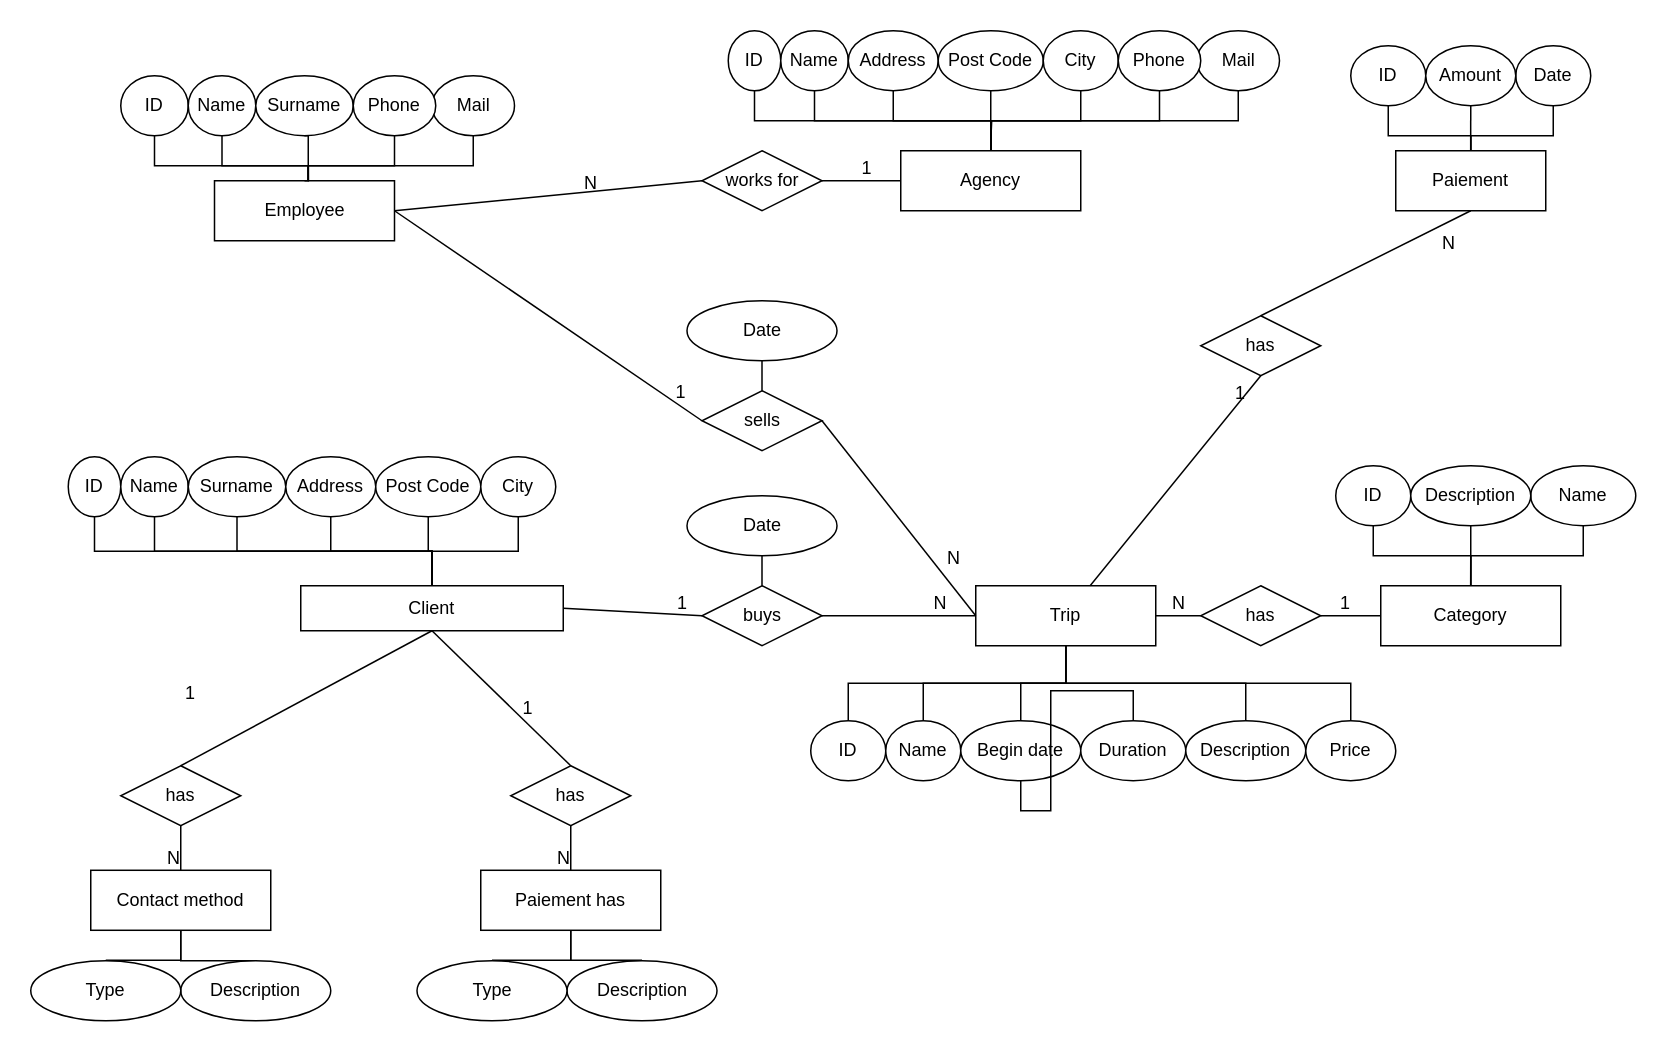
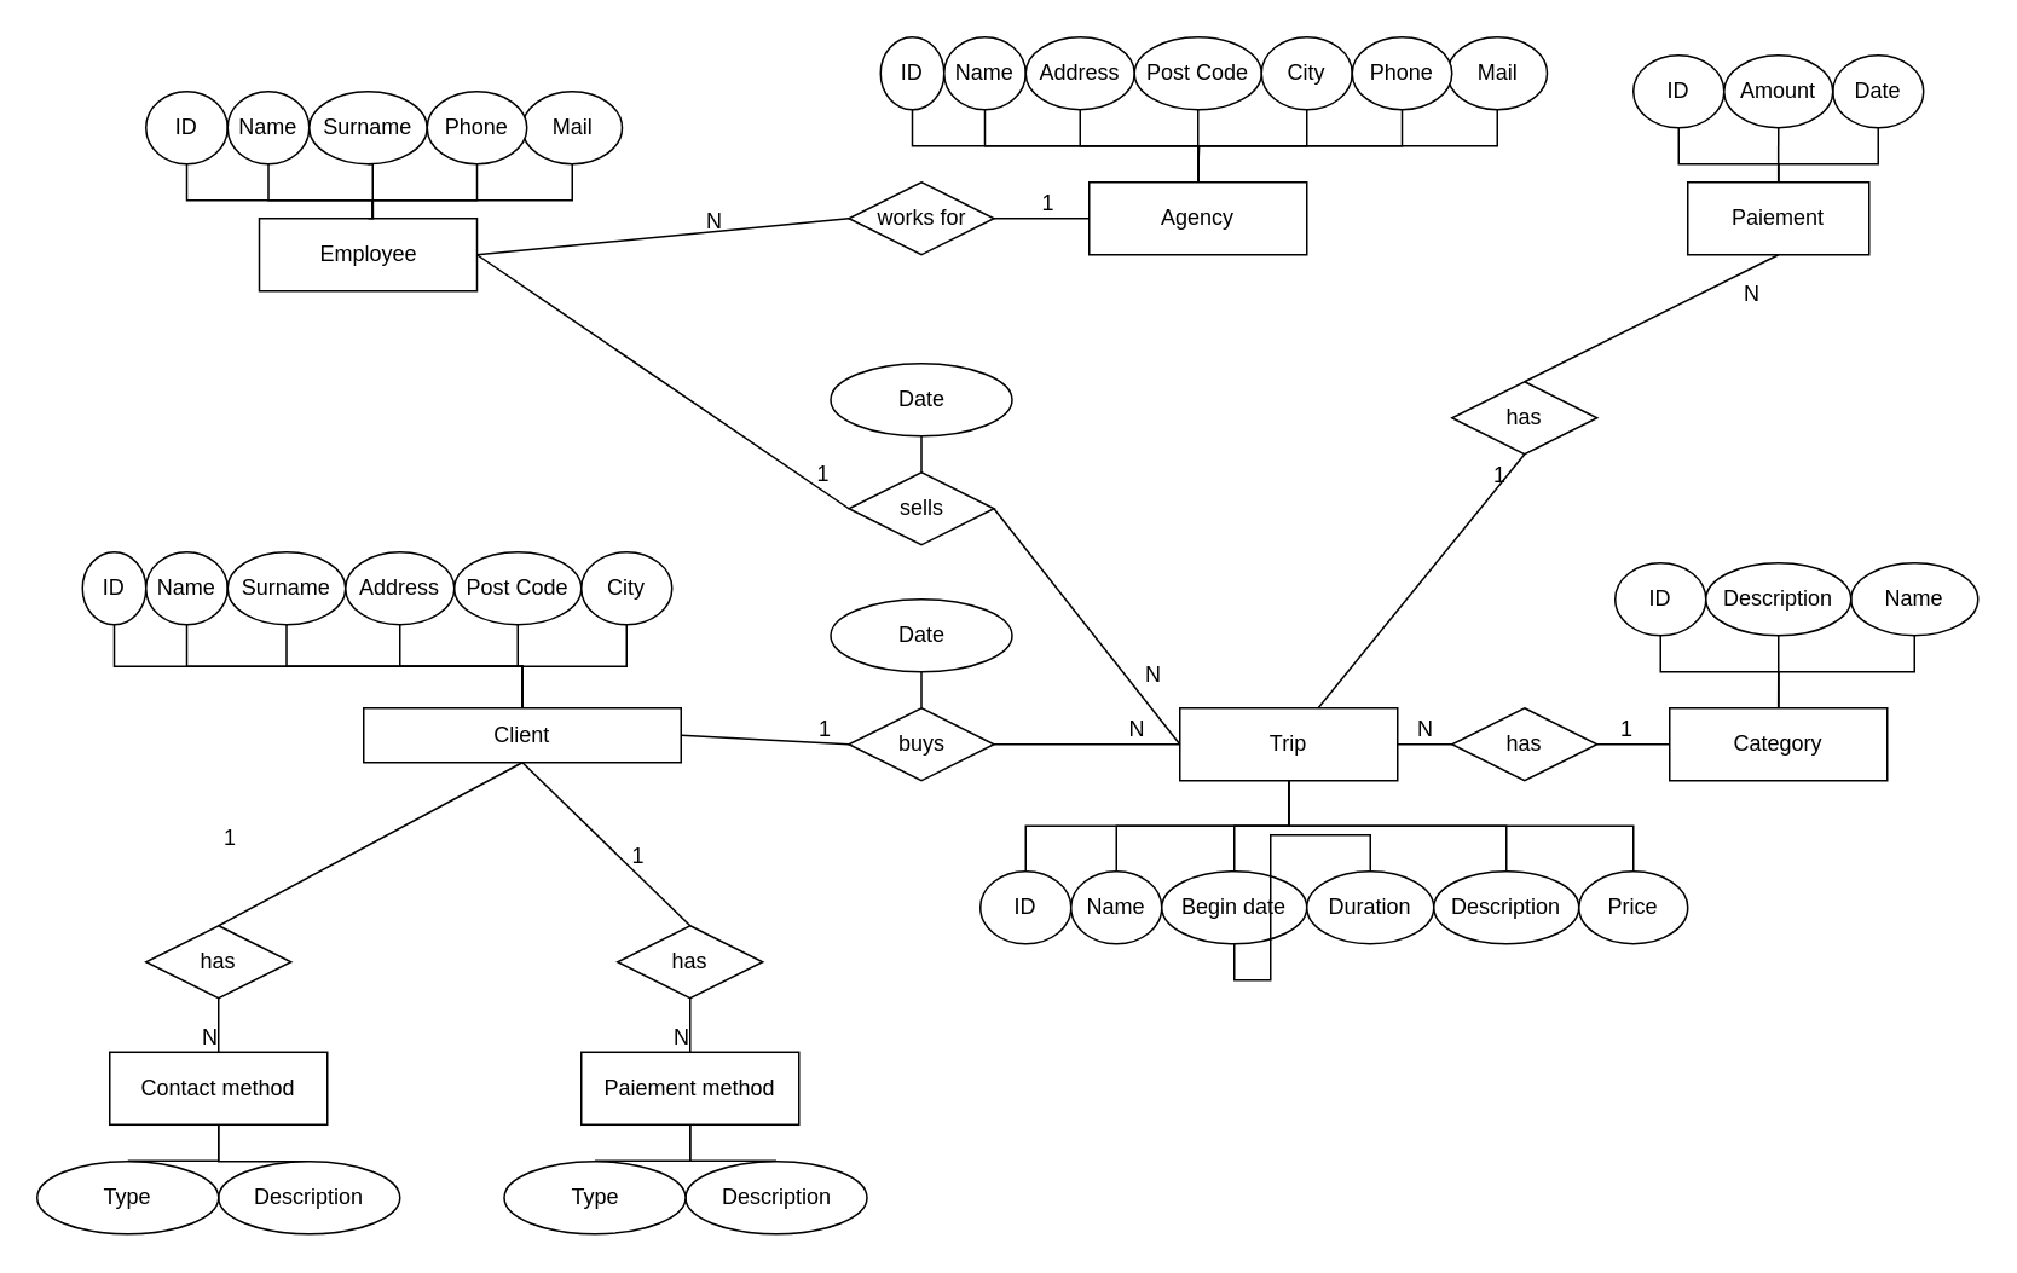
- <mxCell id="10" value="Paiement has" style="whiteSpace=wrap;html=1;align=center;" parent="1" vertex="1"><mxGeometry x="320" y="579.69" width="120" height="40" as="geometry" /></mxCell>
+ <mxCell id="10" value="Paiement method" style="whiteSpace=wrap;html=1;align=center;" parent="1" vertex="1"><mxGeometry x="320" y="579.69" width="120" height="40" as="geometry" /></mxCell>
